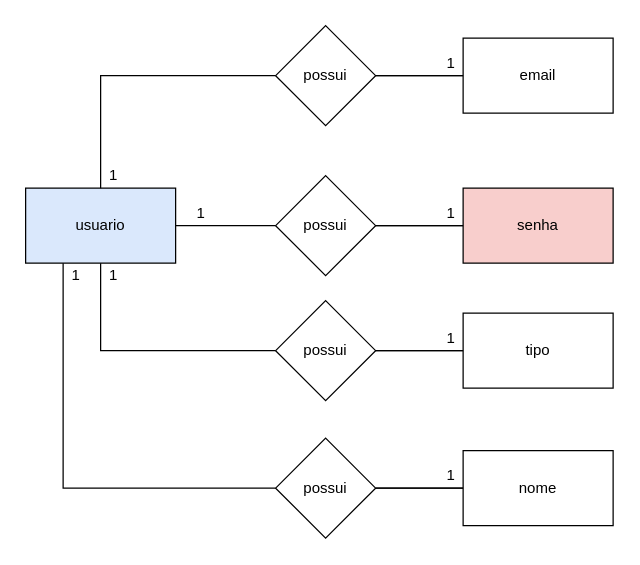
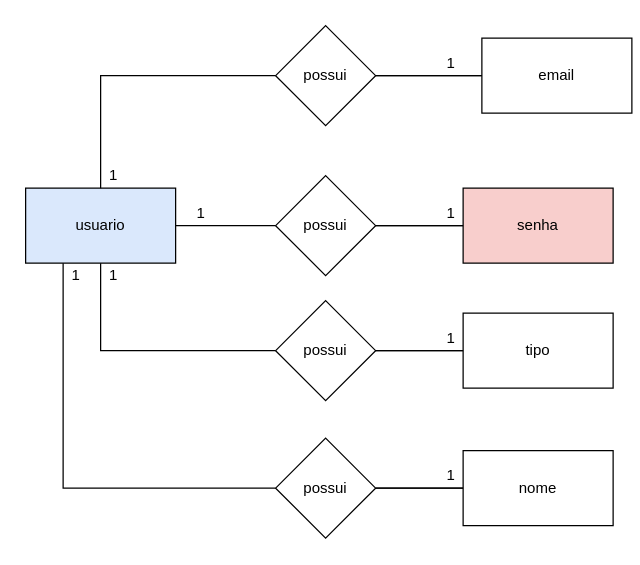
- <mxCell id="11" value="email" style="rounded=0;whiteSpace=wrap;html=1;" vertex="1" parent="1"><mxGeometry x="370" y="30" width="120" height="60" as="geometry" /></mxCell>
+ <mxCell id="11" value="email" style="rounded=0;whiteSpace=wrap;html=1;" vertex="1" parent="1"><mxGeometry x="385" y="30" width="120" height="60" as="geometry" /></mxCell>
